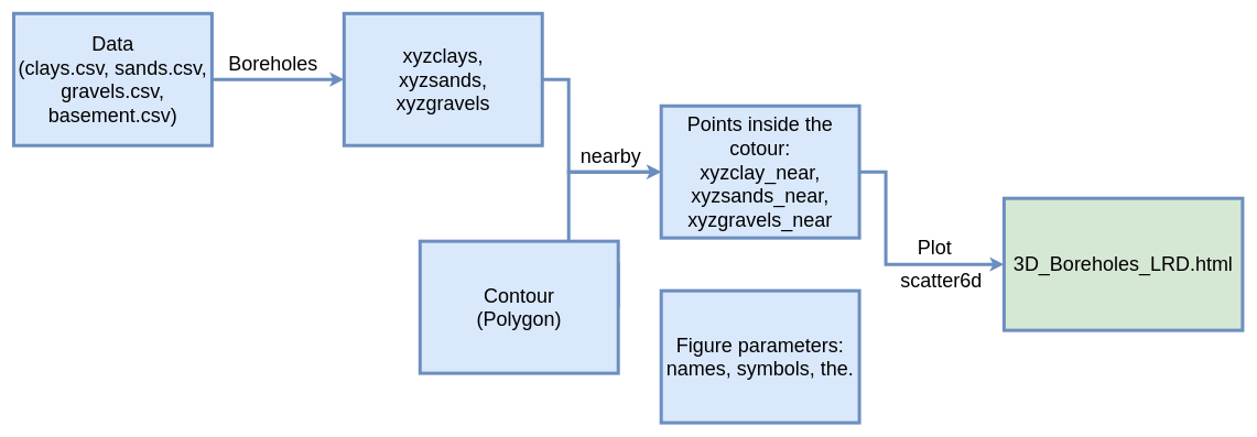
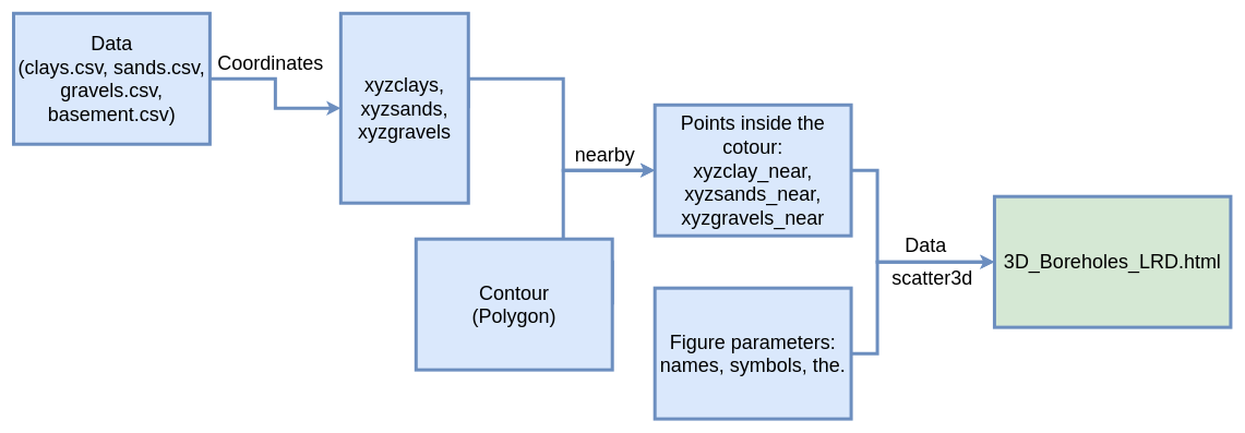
- <mxCell id="13" value="Boreholes" style="text;html=1;strokeColor=none;fillColor=none;align=center;verticalAlign=middle;whiteSpace=wrap;rounded=0;fontSize=30;" parent="1" vertex="1"><mxGeometry x="318" y="70" width="190" height="50" as="geometry" /></mxCell>
+ <mxCell id="13" value="Coordinates" style="text;html=1;strokeColor=none;fillColor=none;align=center;verticalAlign=middle;whiteSpace=wrap;rounded=0;fontSize=30;" parent="1" vertex="1"><mxGeometry x="318" y="70" width="190" height="50" as="geometry" /></mxCell>
- <mxCell id="10" value="xyzclays,&lt;div&gt;xyzsands,&lt;/div&gt;&lt;div&gt;xyzgravels&lt;br&gt;&lt;/div&gt;" style="rounded=0;whiteSpace=wrap;html=1;fontSize=30;fillColor=#dae8fc;strokeColor=#6c8ebf;strokeWidth=5;" parent="1" vertex="1"><mxGeometry x="520" y="20" width="300" height="200" as="geometry" /></mxCell>
+ <mxCell id="10" value="xyzclays,&lt;div&gt;xyzsands,&lt;/div&gt;&lt;div&gt;xyzgravels&lt;br&gt;&lt;/div&gt;" style="rounded=0;whiteSpace=wrap;html=1;fontSize=30;fillColor=#dae8fc;strokeColor=#6c8ebf;strokeWidth=5;" parent="1" vertex="1"><mxGeometry x="520" y="20" width="195" height="290" as="geometry" /></mxCell>
- <mxCell id="15" value="Plot" style="text;html=1;strokeColor=none;fillColor=none;align=center;verticalAlign=middle;whiteSpace=wrap;rounded=0;fontSize=30;" parent="1" vertex="1"><mxGeometry x="1319" y="350" width="190" height="50" as="geometry" /></mxCell>
+ <mxCell id="15" value="Data" style="text;html=1;strokeColor=none;fillColor=none;align=center;verticalAlign=middle;whiteSpace=wrap;rounded=0;fontSize=30;" parent="1" vertex="1"><mxGeometry x="1319" y="350" width="190" height="50" as="geometry" /></mxCell>
- <mxCell id="16" value="scatter6d" style="text;html=1;strokeColor=none;fillColor=none;align=center;verticalAlign=middle;whiteSpace=wrap;rounded=0;fontSize=30;" parent="1" vertex="1"><mxGeometry x="1329" y="400" width="190" height="50" as="geometry" /></mxCell>
+ <mxCell id="16" value="scatter3d" style="text;html=1;strokeColor=none;fillColor=none;align=center;verticalAlign=middle;whiteSpace=wrap;rounded=0;fontSize=30;" parent="1" vertex="1"><mxGeometry x="1329" y="400" width="190" height="50" as="geometry" /></mxCell>
+ <mxCell id="11" style="edgeStyle=orthogonalEdgeStyle;rounded=0;orthogonalLoop=1;jettySize=auto;html=1;exitX=1;exitY=0.5;exitDx=0;exitDy=0;entryX=0;entryY=0.5;entryDx=0;entryDy=0;fontSize=30;strokeWidth=5;fillColor=#dae8fc;strokeColor=#6c8ebf;" parent="1" source="12" target="8" edge="1"><mxGeometry relative="1" as="geometry"><Array as="points"><mxPoint x="1340" y="540" /><mxPoint x="1340" y="400" /></Array></mxGeometry></mxCell>
